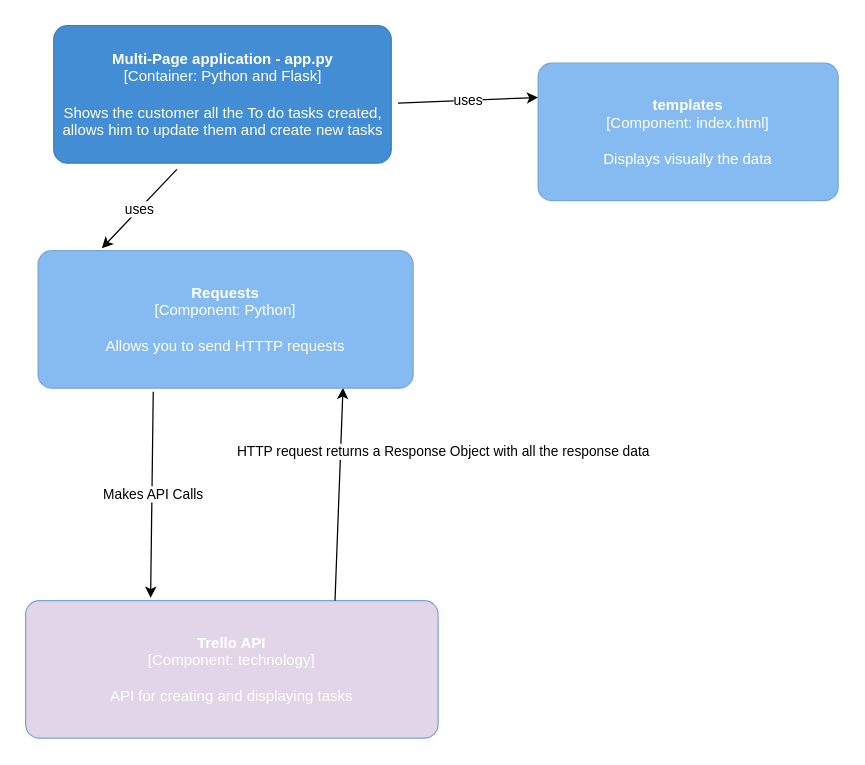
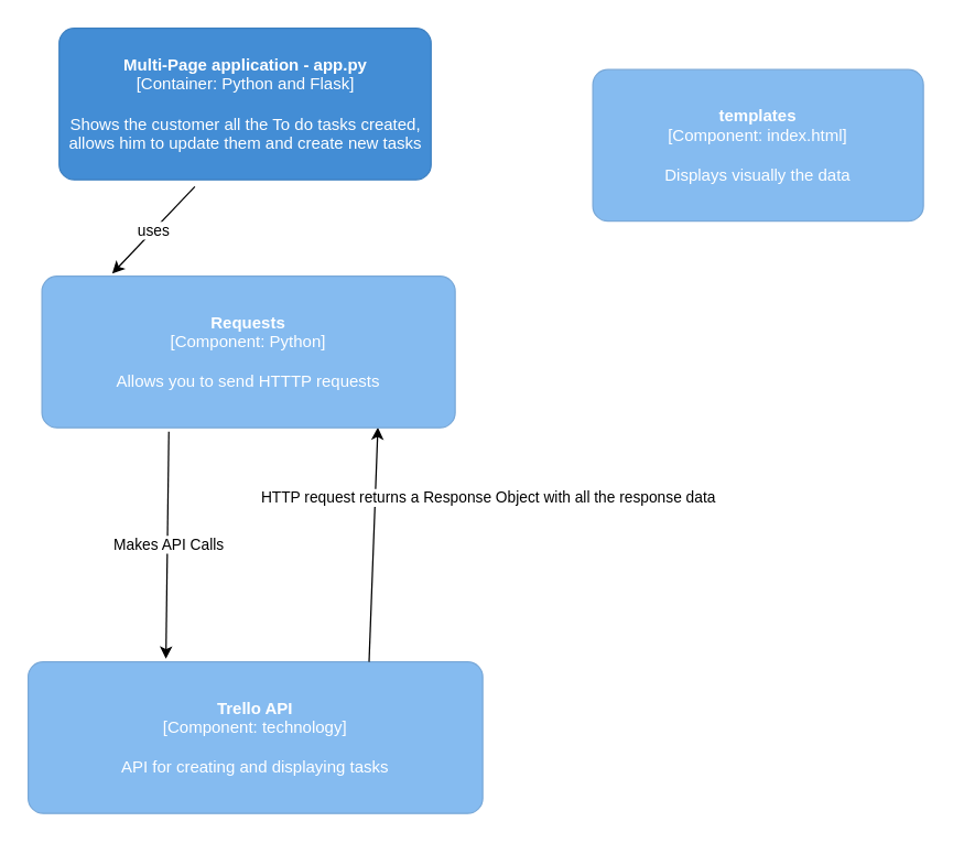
- <mxCell id="12" value="" style="endArrow=classic;html=1;exitX=1.02;exitY=0.564;exitDx=0;exitDy=0;exitPerimeter=0;entryX=0;entryY=0.25;entryDx=0;entryDy=0;entryPerimeter=0;" edge="1" parent="1" source="2" target="11"><mxGeometry relative="1" as="geometry"><mxPoint x="330" y="80" as="sourcePoint" /><mxPoint x="430" y="80" as="targetPoint" /></mxGeometry></mxCell>
- <mxCell id="13" value="uses" style="edgeLabel;resizable=0;html=1;align=center;verticalAlign=middle;" connectable="0" vertex="1" parent="12"><mxGeometry relative="1" as="geometry" /></mxCell>
- <mxCell id="3" value="&lt;b&gt;Trello API&lt;/b&gt;&lt;div&gt;[Component: technology]&lt;/div&gt;&lt;br&gt;&lt;div&gt;API for creating and displaying tasks&lt;/div&gt;" style="rounded=1;whiteSpace=wrap;html=1;labelBackgroundColor=none;fillColor=#e1d5e7;fontColor=#ffffff;align=center;arcSize=10;strokeColor=#78A8D8;metaEdit=1;metaData={&quot;c4Type&quot;:{&quot;editable&quot;:false}};points=[[0.25,0,0],[0.5,0,0],[0.75,0,0],[1,0.25,0],[1,0.5,0],[1,0.75,0],[0.75,1,0],[0.5,1,0],[0.25,1,0],[0,0.75,0],[0,0.5,0],[0,0.25,0]];" parent="1" vertex="1"><mxGeometry x="20" y="480" width="330" height="110" as="geometry" /></mxCell>
+ <mxCell id="3" value="&lt;b&gt;Trello API&lt;/b&gt;&lt;div&gt;[Component: technology]&lt;/div&gt;&lt;br&gt;&lt;div&gt;API for creating and displaying tasks&lt;/div&gt;" style="rounded=1;whiteSpace=wrap;html=1;labelBackgroundColor=none;fillColor=#85BBF0;fontColor=#ffffff;align=center;arcSize=10;strokeColor=#78A8D8;metaEdit=1;metaData={&quot;c4Type&quot;:{&quot;editable&quot;:false}};points=[[0.25,0,0],[0.5,0,0],[0.75,0,0],[1,0.25,0],[1,0.5,0],[1,0.75,0],[0.75,1,0],[0.5,1,0],[0.25,1,0],[0,0.75,0],[0,0.5,0],[0,0.25,0]];" parent="1" vertex="1"><mxGeometry x="20" y="480" width="330" height="110" as="geometry" /></mxCell>
